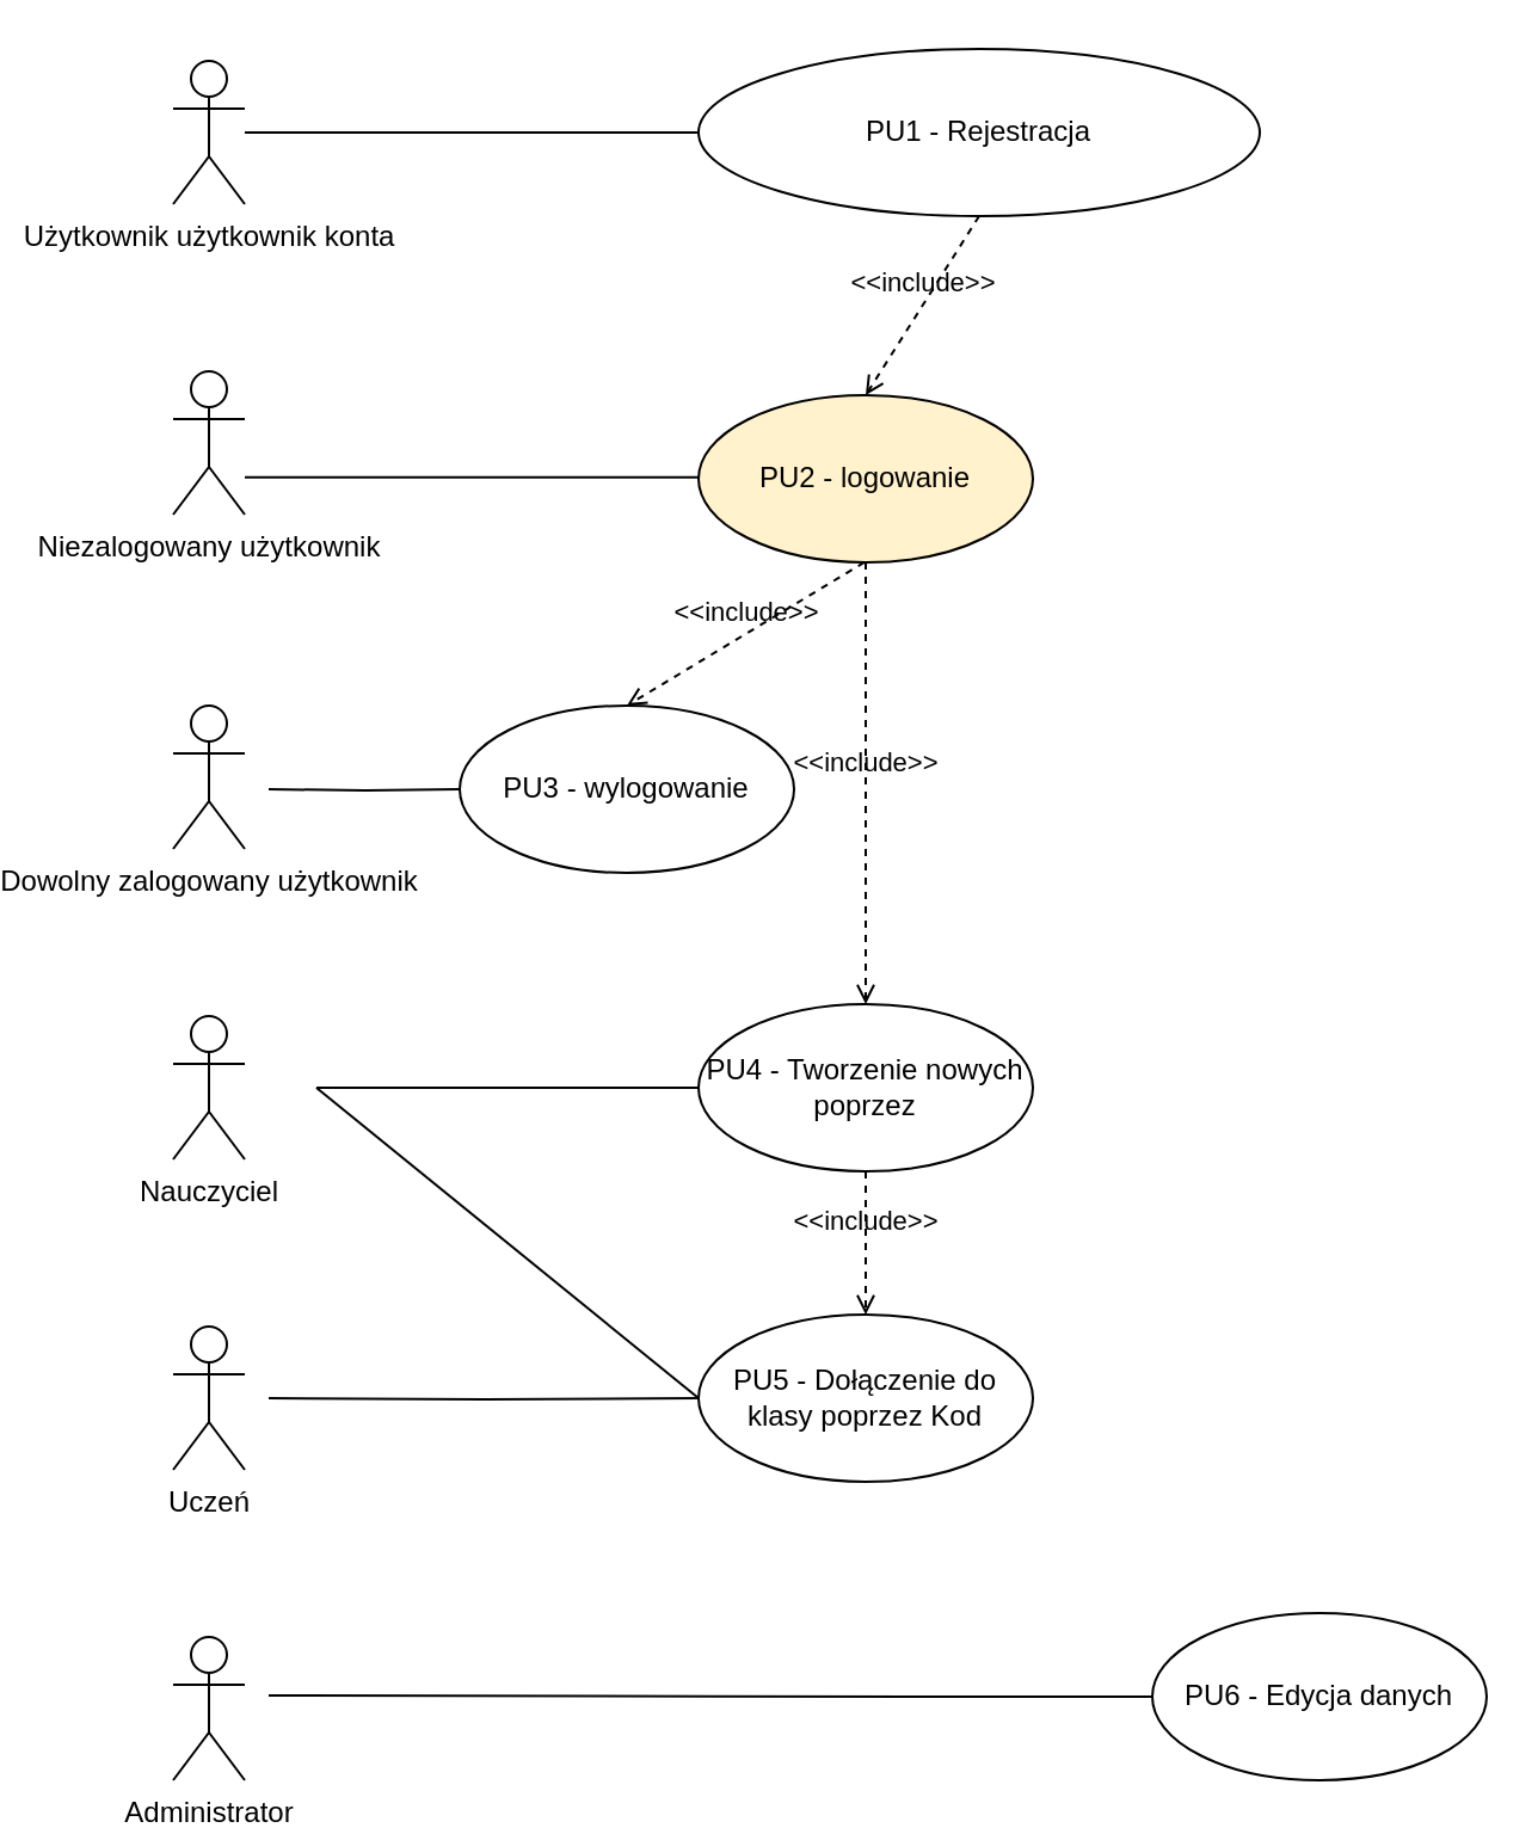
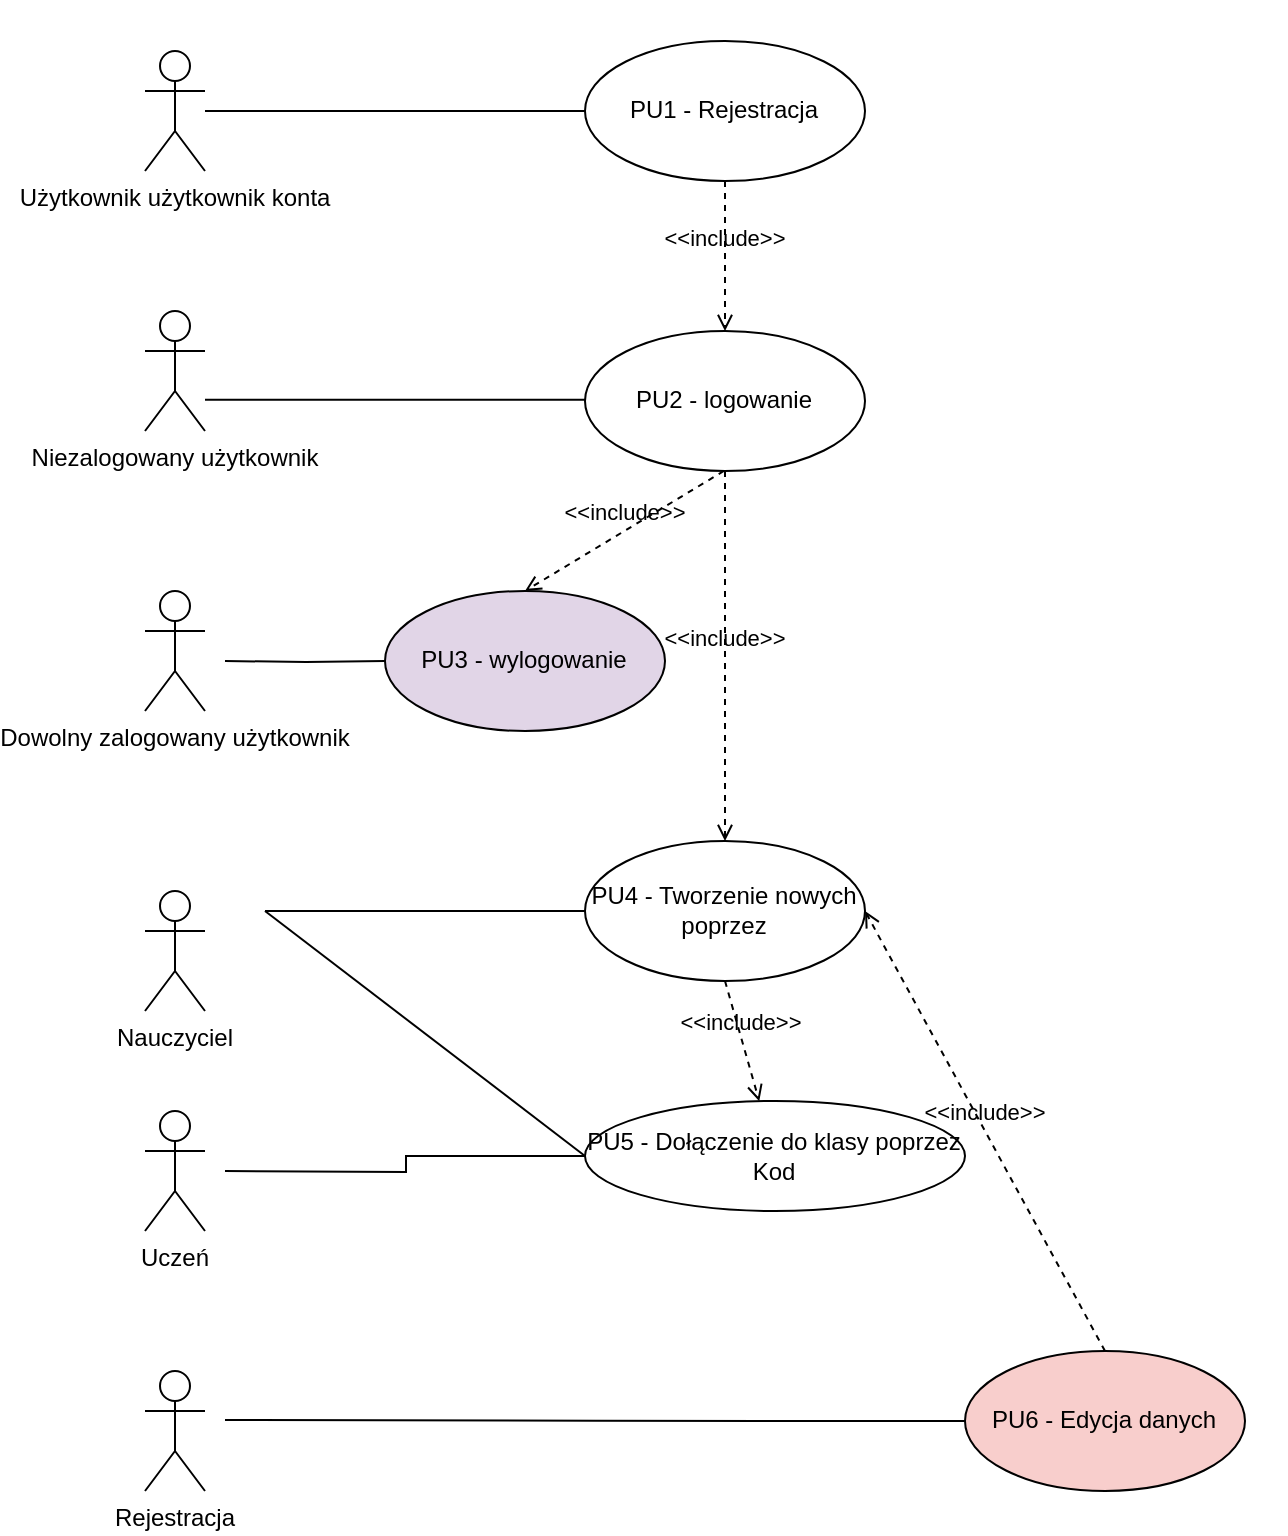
- <mxCell id="8" value="PU1 - Rejestracja" style="ellipse;whiteSpace=wrap;html=1;" vertex="1" parent="1"><mxGeometry x="240" y="20" width="235" height="70" as="geometry" /></mxCell>
+ <mxCell id="8" value="PU1 - Rejestracja" style="ellipse;whiteSpace=wrap;html=1;" vertex="1" parent="1"><mxGeometry x="240" y="20" width="140" height="70" as="geometry" /></mxCell>
- <mxCell id="11" value="PU2 - logowanie" style="ellipse;whiteSpace=wrap;html=1;fillColor=#fff2cc;" vertex="1" parent="1"><mxGeometry x="240" y="165" width="140" height="70" as="geometry" /></mxCell>
+ <mxCell id="11" value="PU2 - logowanie" style="ellipse;whiteSpace=wrap;html=1;" vertex="1" parent="1"><mxGeometry x="240" y="165" width="140" height="70" as="geometry" /></mxCell>
- <mxCell id="13" value="PU3 - wylogowanie" style="ellipse;whiteSpace=wrap;html=1;" vertex="1" parent="1"><mxGeometry x="140" y="295" width="140" height="70" as="geometry" /></mxCell>
+ <mxCell id="13" value="PU3 - wylogowanie" style="ellipse;whiteSpace=wrap;html=1;fillColor=#e1d5e7;" vertex="1" parent="1"><mxGeometry x="140" y="295" width="140" height="70" as="geometry" /></mxCell>
- <mxCell id="2" value="Nauczyciel" style="shape=umlActor;verticalLabelPosition=bottom;verticalAlign=top;html=1;" vertex="1" parent="1"><mxGeometry x="20" y="425" width="30" height="60" as="geometry" /></mxCell>
+ <mxCell id="2" value="Nauczyciel" style="shape=umlActor;verticalLabelPosition=bottom;verticalAlign=top;html=1;" vertex="1" parent="1"><mxGeometry x="20" y="445" width="30" height="60" as="geometry" /></mxCell>
+ <mxCell id="25" value="&amp;lt;&amp;lt;include&amp;gt;&amp;gt;" style="html=1;verticalAlign=bottom;labelBackgroundColor=none;endArrow=open;endFill=0;dashed=1;rounded=0;exitX=0.5;exitY=0;exitDx=0;exitDy=0;entryX=1;entryY=0.5;entryDx=0;entryDy=0;" edge="1" parent="1" source="23" target="16"><mxGeometry width="160" relative="1" as="geometry"><mxPoint x="320" y="500" as="sourcePoint" /><mxPoint x="320" y="560" as="targetPoint" /><Array as="points" /></mxGeometry></mxCell>
- <mxCell id="19" value="PU5 - Dołączenie do klasy poprzez Kod" style="ellipse;whiteSpace=wrap;html=1;" vertex="1" parent="1"><mxGeometry x="240" y="550" width="140" height="70" as="geometry" /></mxCell>
+ <mxCell id="19" value="PU5 - Dołączenie do klasy poprzez Kod" style="ellipse;whiteSpace=wrap;html=1;" vertex="1" parent="1"><mxGeometry x="240" y="550" width="190" height="55" as="geometry" /></mxCell>
- <mxCell id="23" value="PU6 - Edycja danych" style="ellipse;whiteSpace=wrap;html=1;" vertex="1" parent="1"><mxGeometry x="430" y="675" width="140" height="70" as="geometry" /></mxCell>
+ <mxCell id="23" value="PU6 - Edycja danych" style="ellipse;whiteSpace=wrap;html=1;fillColor=#f8cecc;" vertex="1" parent="1"><mxGeometry x="430" y="675" width="140" height="70" as="geometry" /></mxCell>
- <mxCell id="7" value="Administrator" style="shape=umlActor;verticalLabelPosition=bottom;verticalAlign=top;html=1;" vertex="1" parent="1"><mxGeometry x="20" y="685" width="30" height="60" as="geometry" /></mxCell>
+ <mxCell id="7" value="Rejestracja" style="shape=umlActor;verticalLabelPosition=bottom;verticalAlign=top;html=1;" vertex="1" parent="1"><mxGeometry x="20" y="685" width="30" height="60" as="geometry" /></mxCell>
